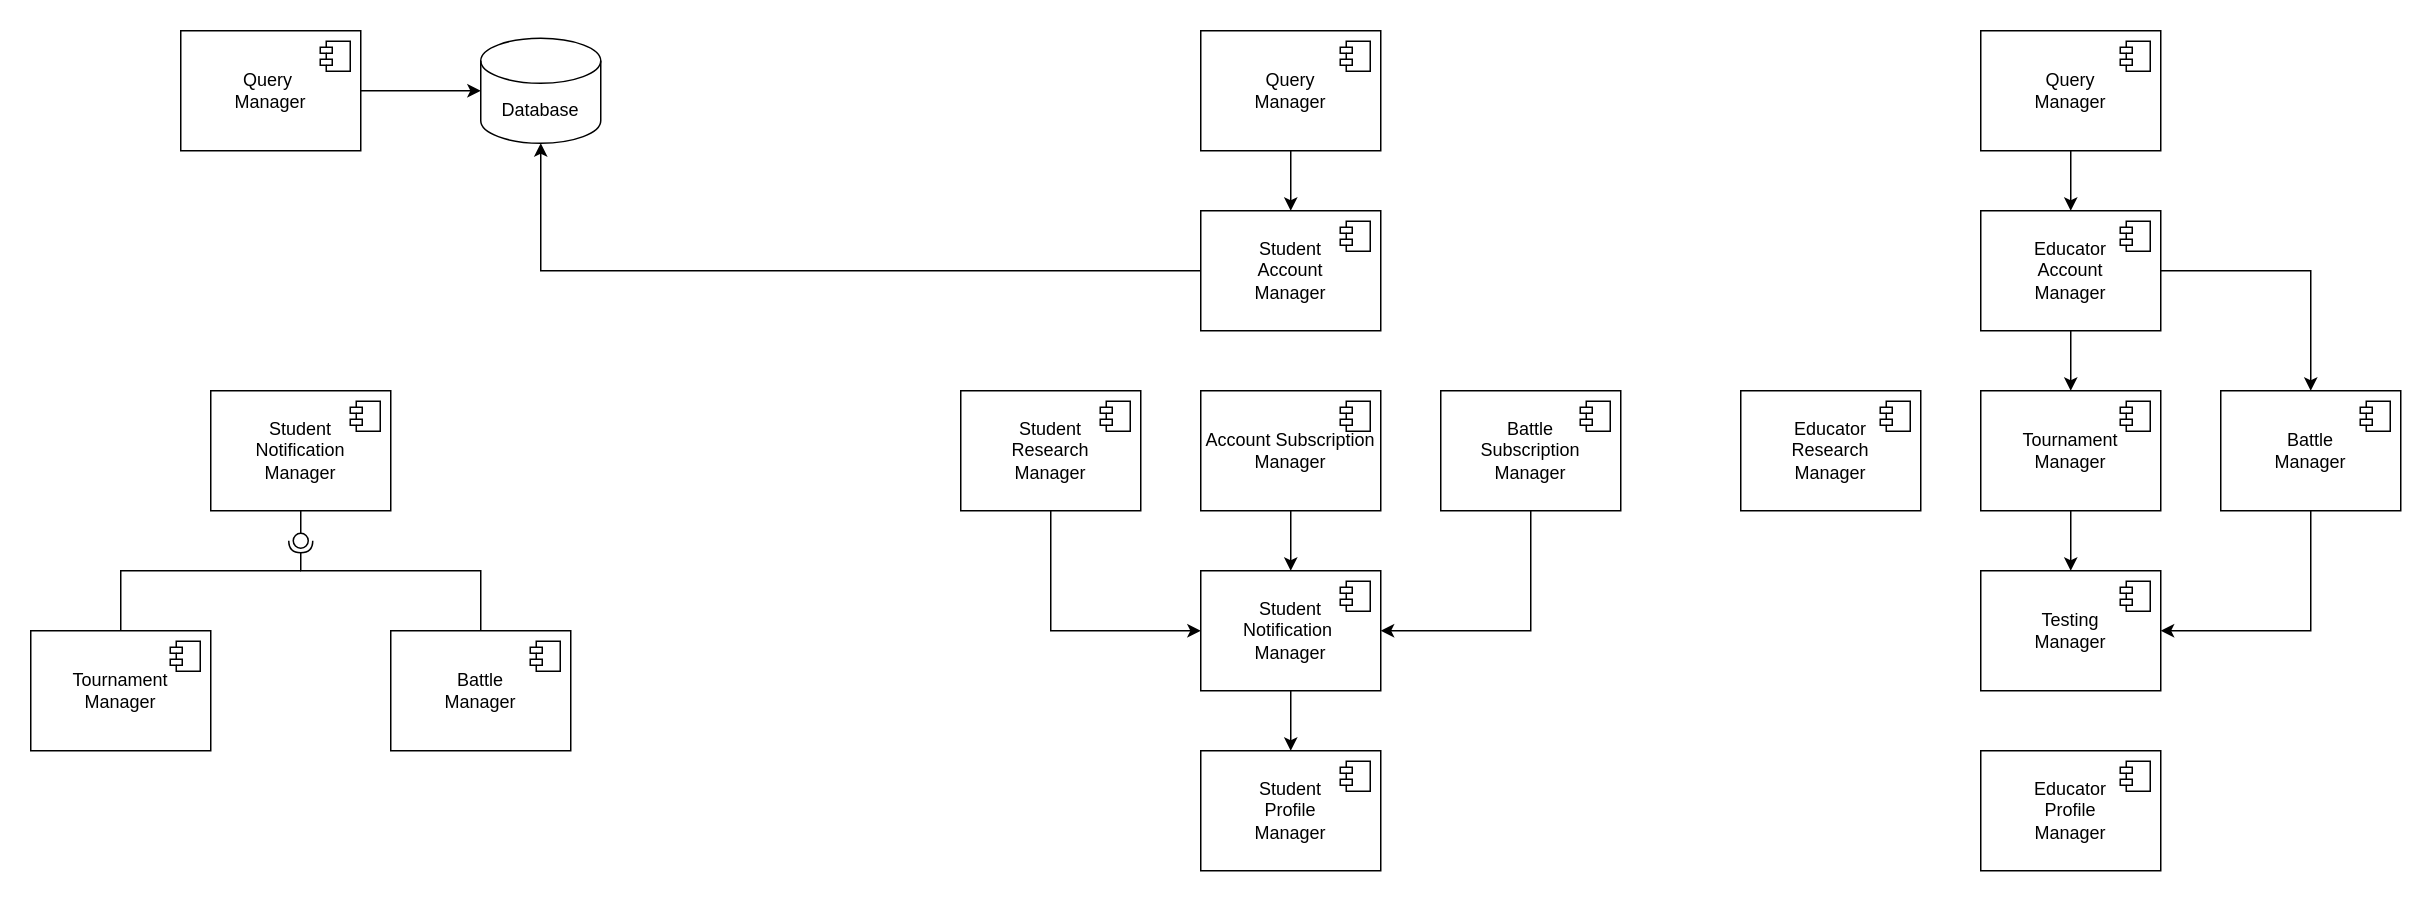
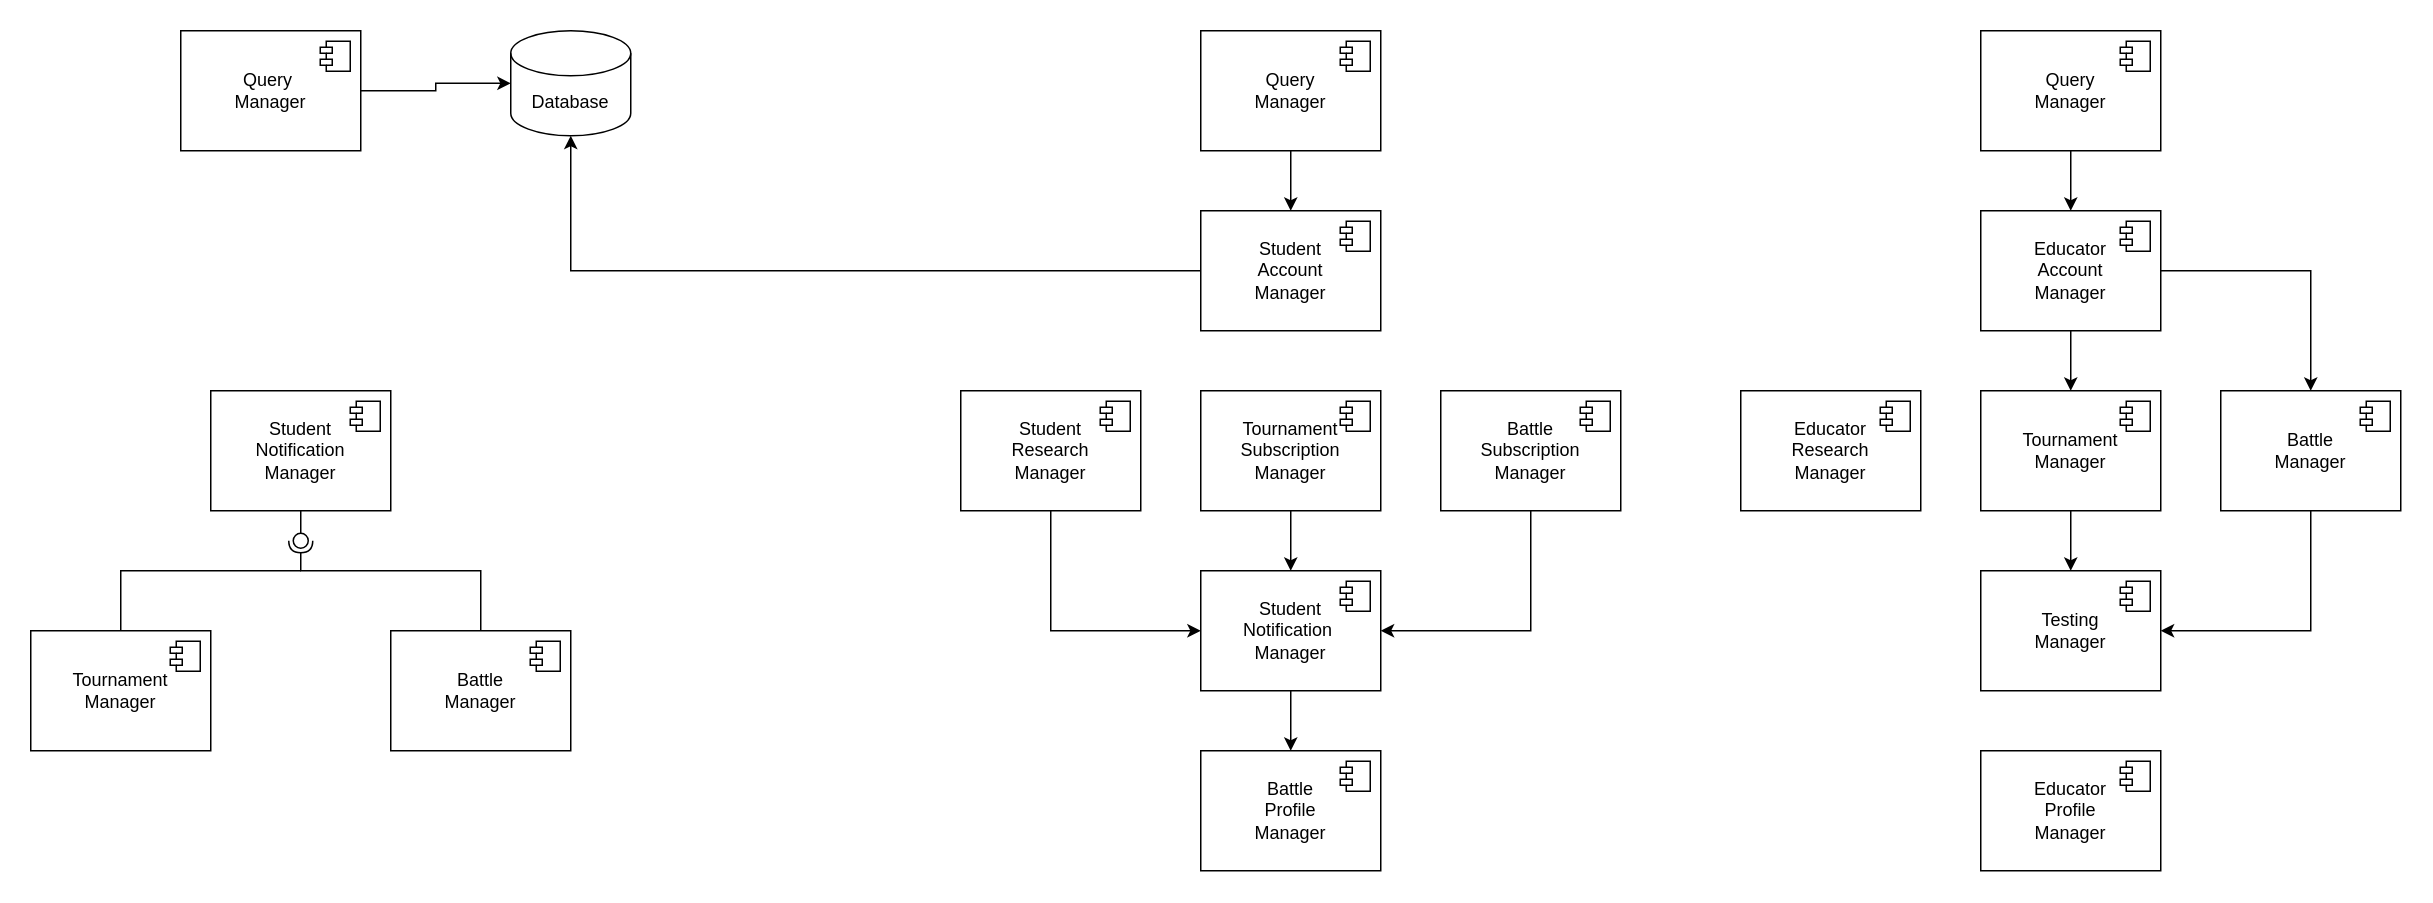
- <mxCell id="4" value="Database" style="shape=cylinder3;whiteSpace=wrap;html=1;boundedLbl=1;backgroundOutline=1;size=15;" vertex="1" parent="1"><mxGeometry x="320" y="25" width="80" height="70" as="geometry" /></mxCell>
+ <mxCell id="4" value="Database" style="shape=cylinder3;whiteSpace=wrap;html=1;boundedLbl=1;backgroundOutline=1;size=15;" vertex="1" parent="1"><mxGeometry x="340" y="20" width="80" height="70" as="geometry" /></mxCell>
- <mxCell id="20" value="Account Subscription&lt;br&gt;Manager" style="html=1;dropTarget=0;whiteSpace=wrap;" vertex="1" parent="1"><mxGeometry x="800" y="260" width="120" height="80" as="geometry" /></mxCell>
+ <mxCell id="20" value="Tournament Subscription&lt;br&gt;Manager" style="html=1;dropTarget=0;whiteSpace=wrap;" vertex="1" parent="1"><mxGeometry x="800" y="260" width="120" height="80" as="geometry" /></mxCell>
- <mxCell id="48" value="Student&lt;br&gt;Profile&lt;br&gt;Manager" style="html=1;dropTarget=0;whiteSpace=wrap;" vertex="1" parent="1"><mxGeometry x="800" y="500" width="120" height="80" as="geometry" /></mxCell>
+ <mxCell id="48" value="Battle&lt;br&gt;Profile&lt;br&gt;Manager" style="html=1;dropTarget=0;whiteSpace=wrap;" vertex="1" parent="1"><mxGeometry x="800" y="500" width="120" height="80" as="geometry" /></mxCell>
